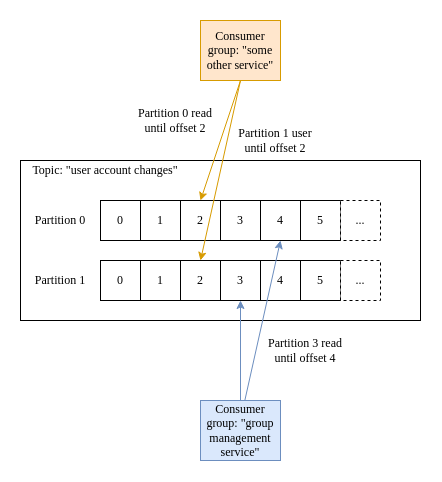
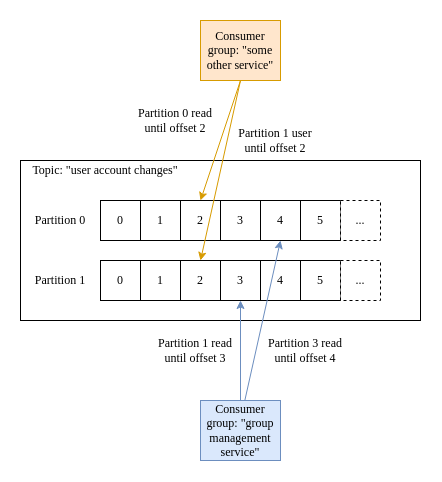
+ <mxCell id="28" value="Partition 1 read until offset 3" style="text;html=1;strokeColor=none;fillColor=none;align=center;verticalAlign=middle;whiteSpace=wrap;rounded=0;fontFamily=Ubuntu;" vertex="1" parent="1"><mxGeometry x="150" y="340" width="90" height="20" as="geometry" /></mxCell>
